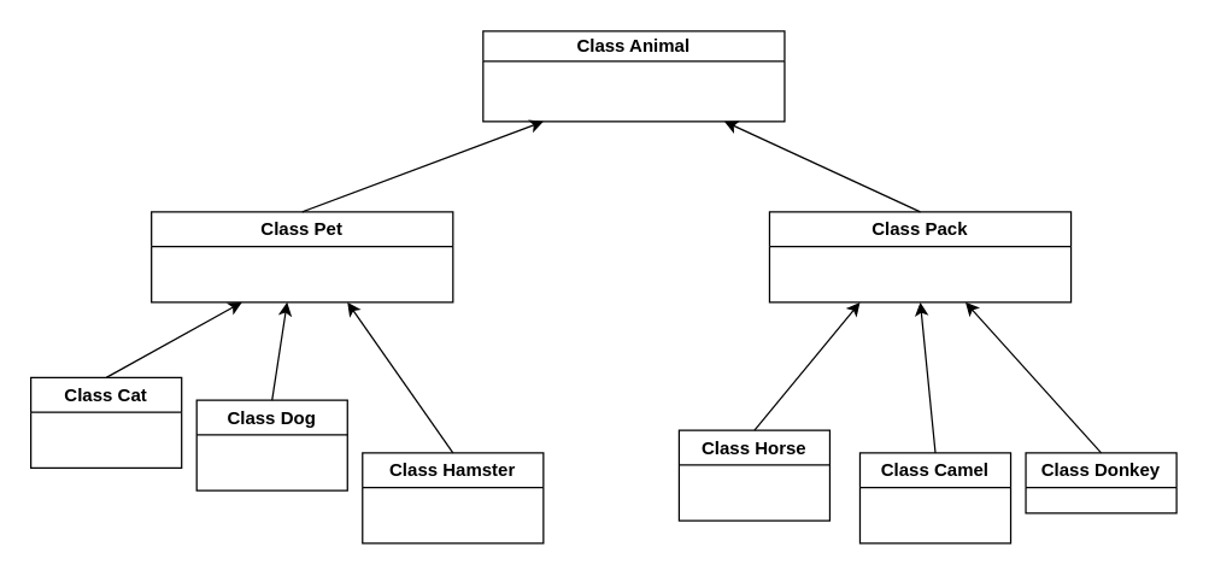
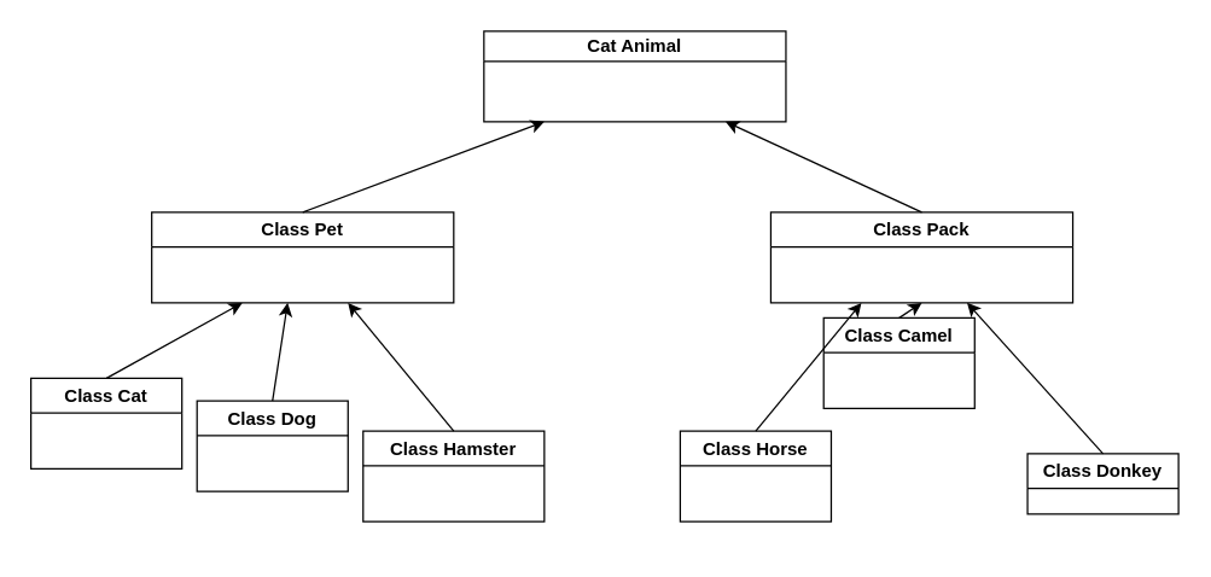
- <mxCell id="18" value="Class Animal" style="swimlane;whiteSpace=wrap;html=1;startSize=20;" vertex="1" parent="1"><mxGeometry x="320" y="20" width="200" height="60" as="geometry" /></mxCell>
+ <mxCell id="18" value="Cat Animal" style="swimlane;whiteSpace=wrap;html=1;startSize=20;" vertex="1" parent="1"><mxGeometry x="320" y="20" width="200" height="60" as="geometry" /></mxCell>
- <mxCell id="4" value="Class Hamster" style="swimlane;whiteSpace=wrap;html=1;startSize=23;" vertex="1" parent="1"><mxGeometry x="240" y="300" width="120" height="60" as="geometry" /></mxCell>
+ <mxCell id="4" value="Class Hamster" style="swimlane;whiteSpace=wrap;html=1;startSize=23;" vertex="1" parent="1"><mxGeometry x="240" y="285" width="120" height="60" as="geometry" /></mxCell>
- <mxCell id="6" value="Class Camel" style="swimlane;whiteSpace=wrap;html=1;startSize=23;" vertex="1" parent="1"><mxGeometry x="570" y="300" width="100" height="60" as="geometry" /></mxCell>
+ <mxCell id="6" value="Class Camel" style="swimlane;whiteSpace=wrap;html=1;startSize=23;" vertex="1" parent="1"><mxGeometry x="545" y="210" width="100" height="60" as="geometry" /></mxCell>
